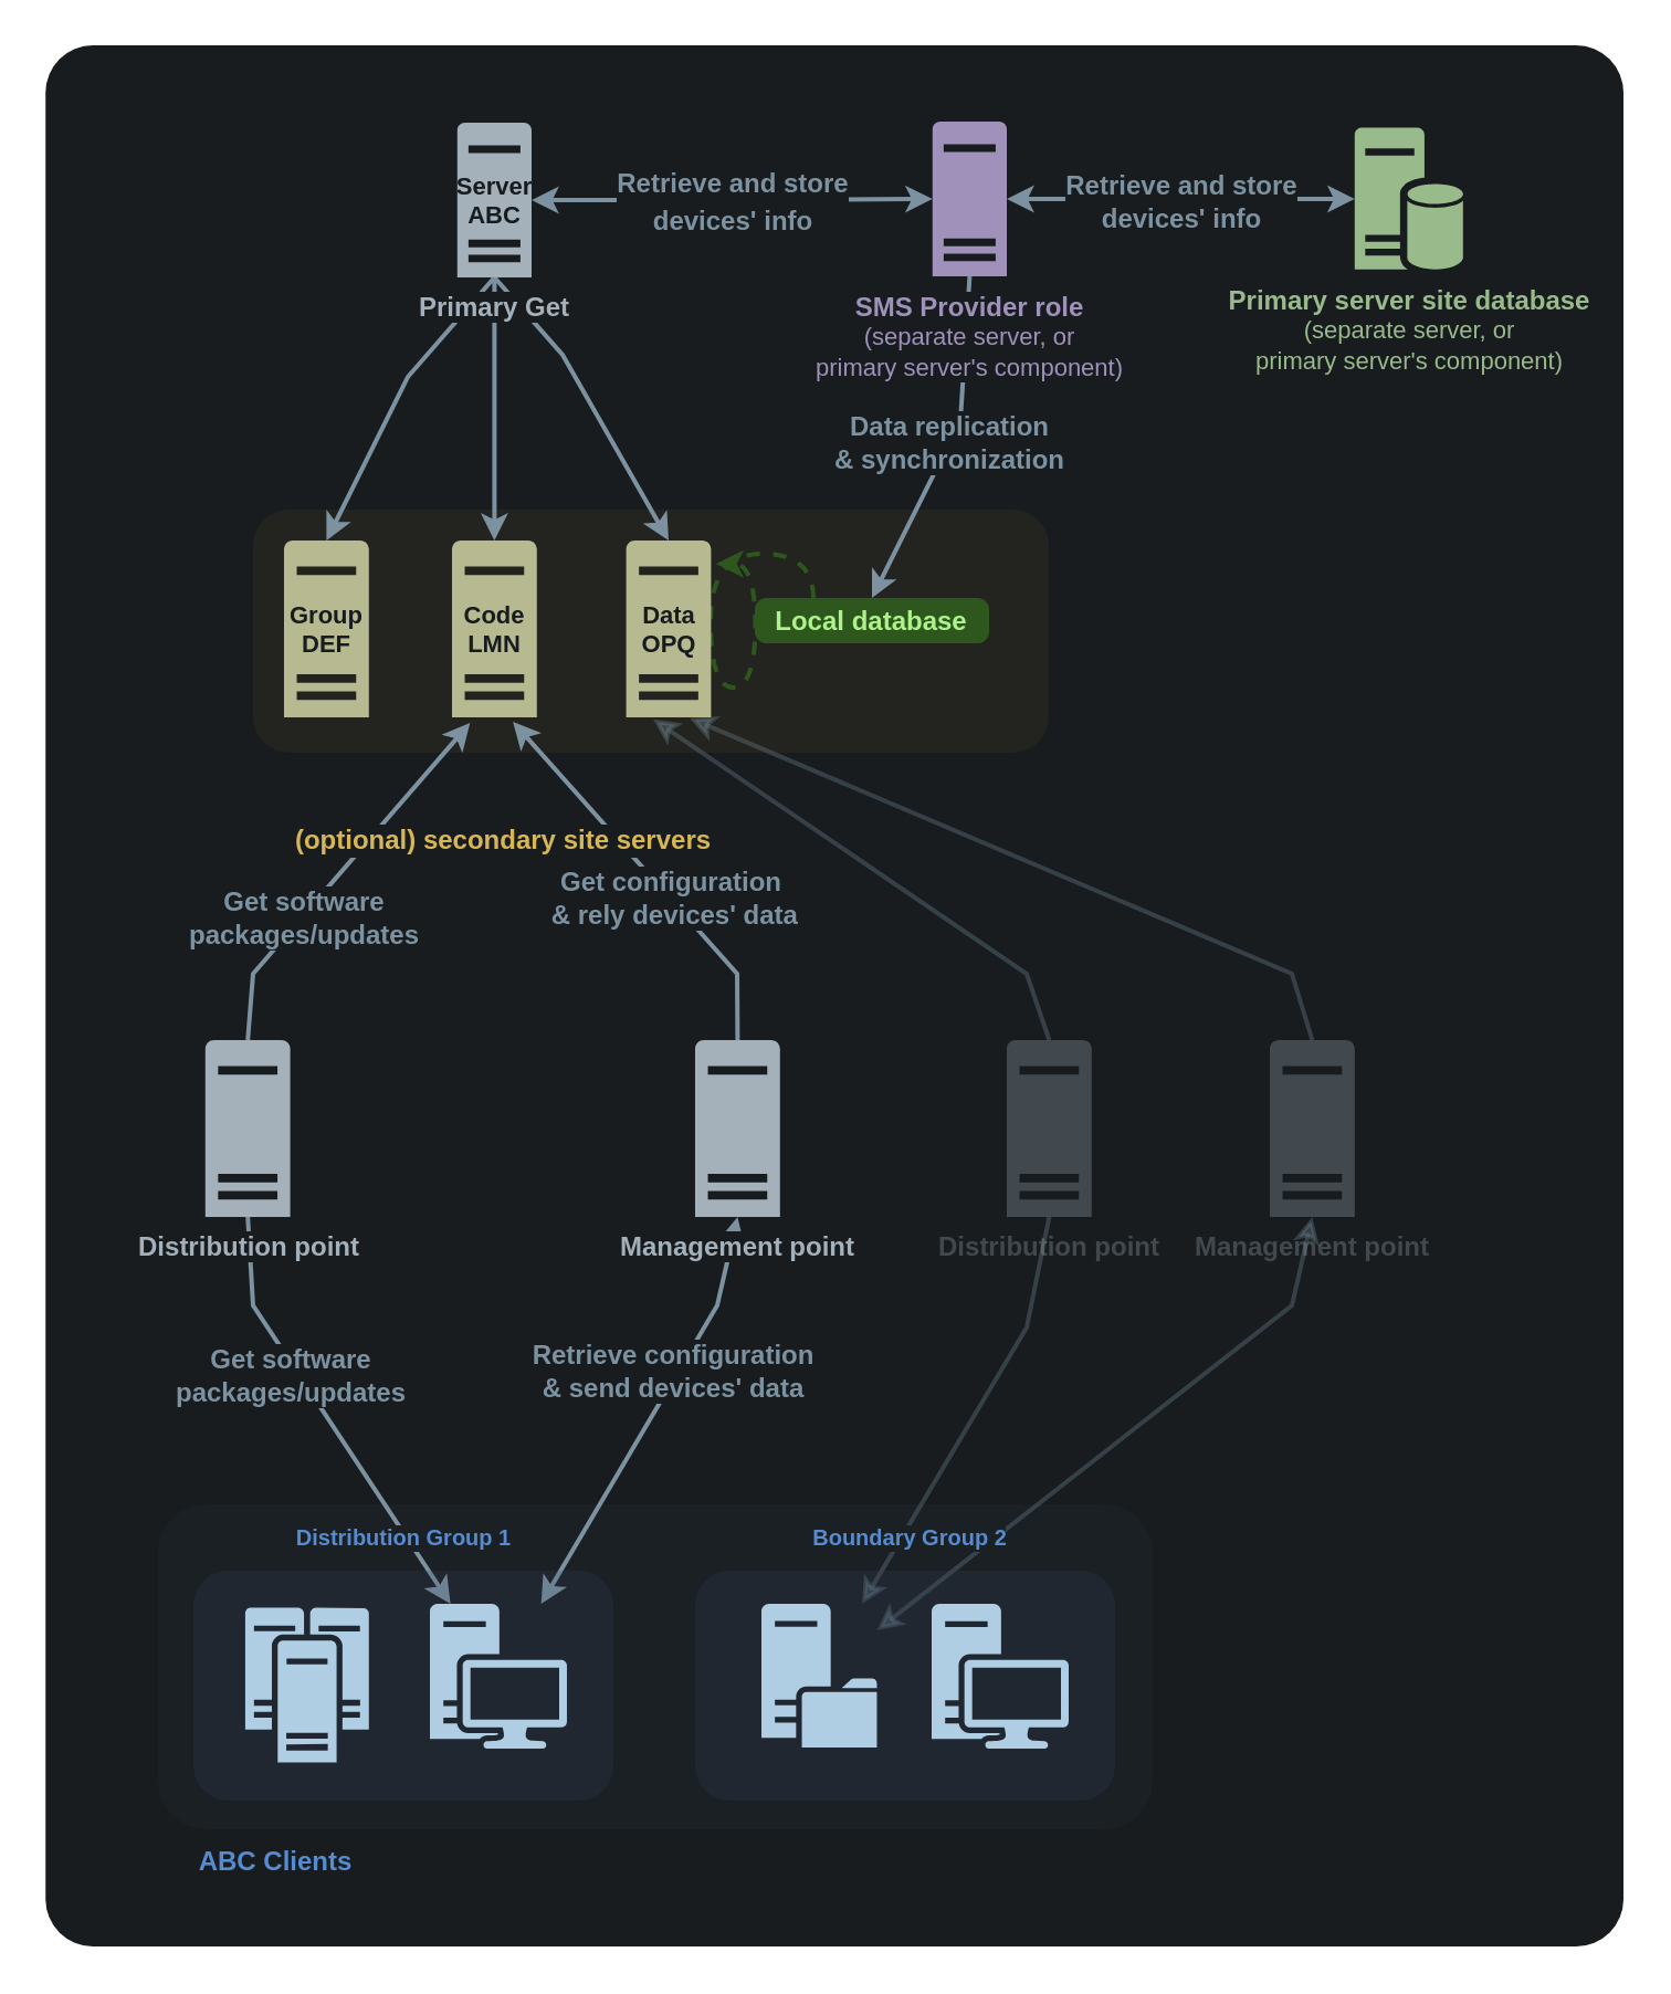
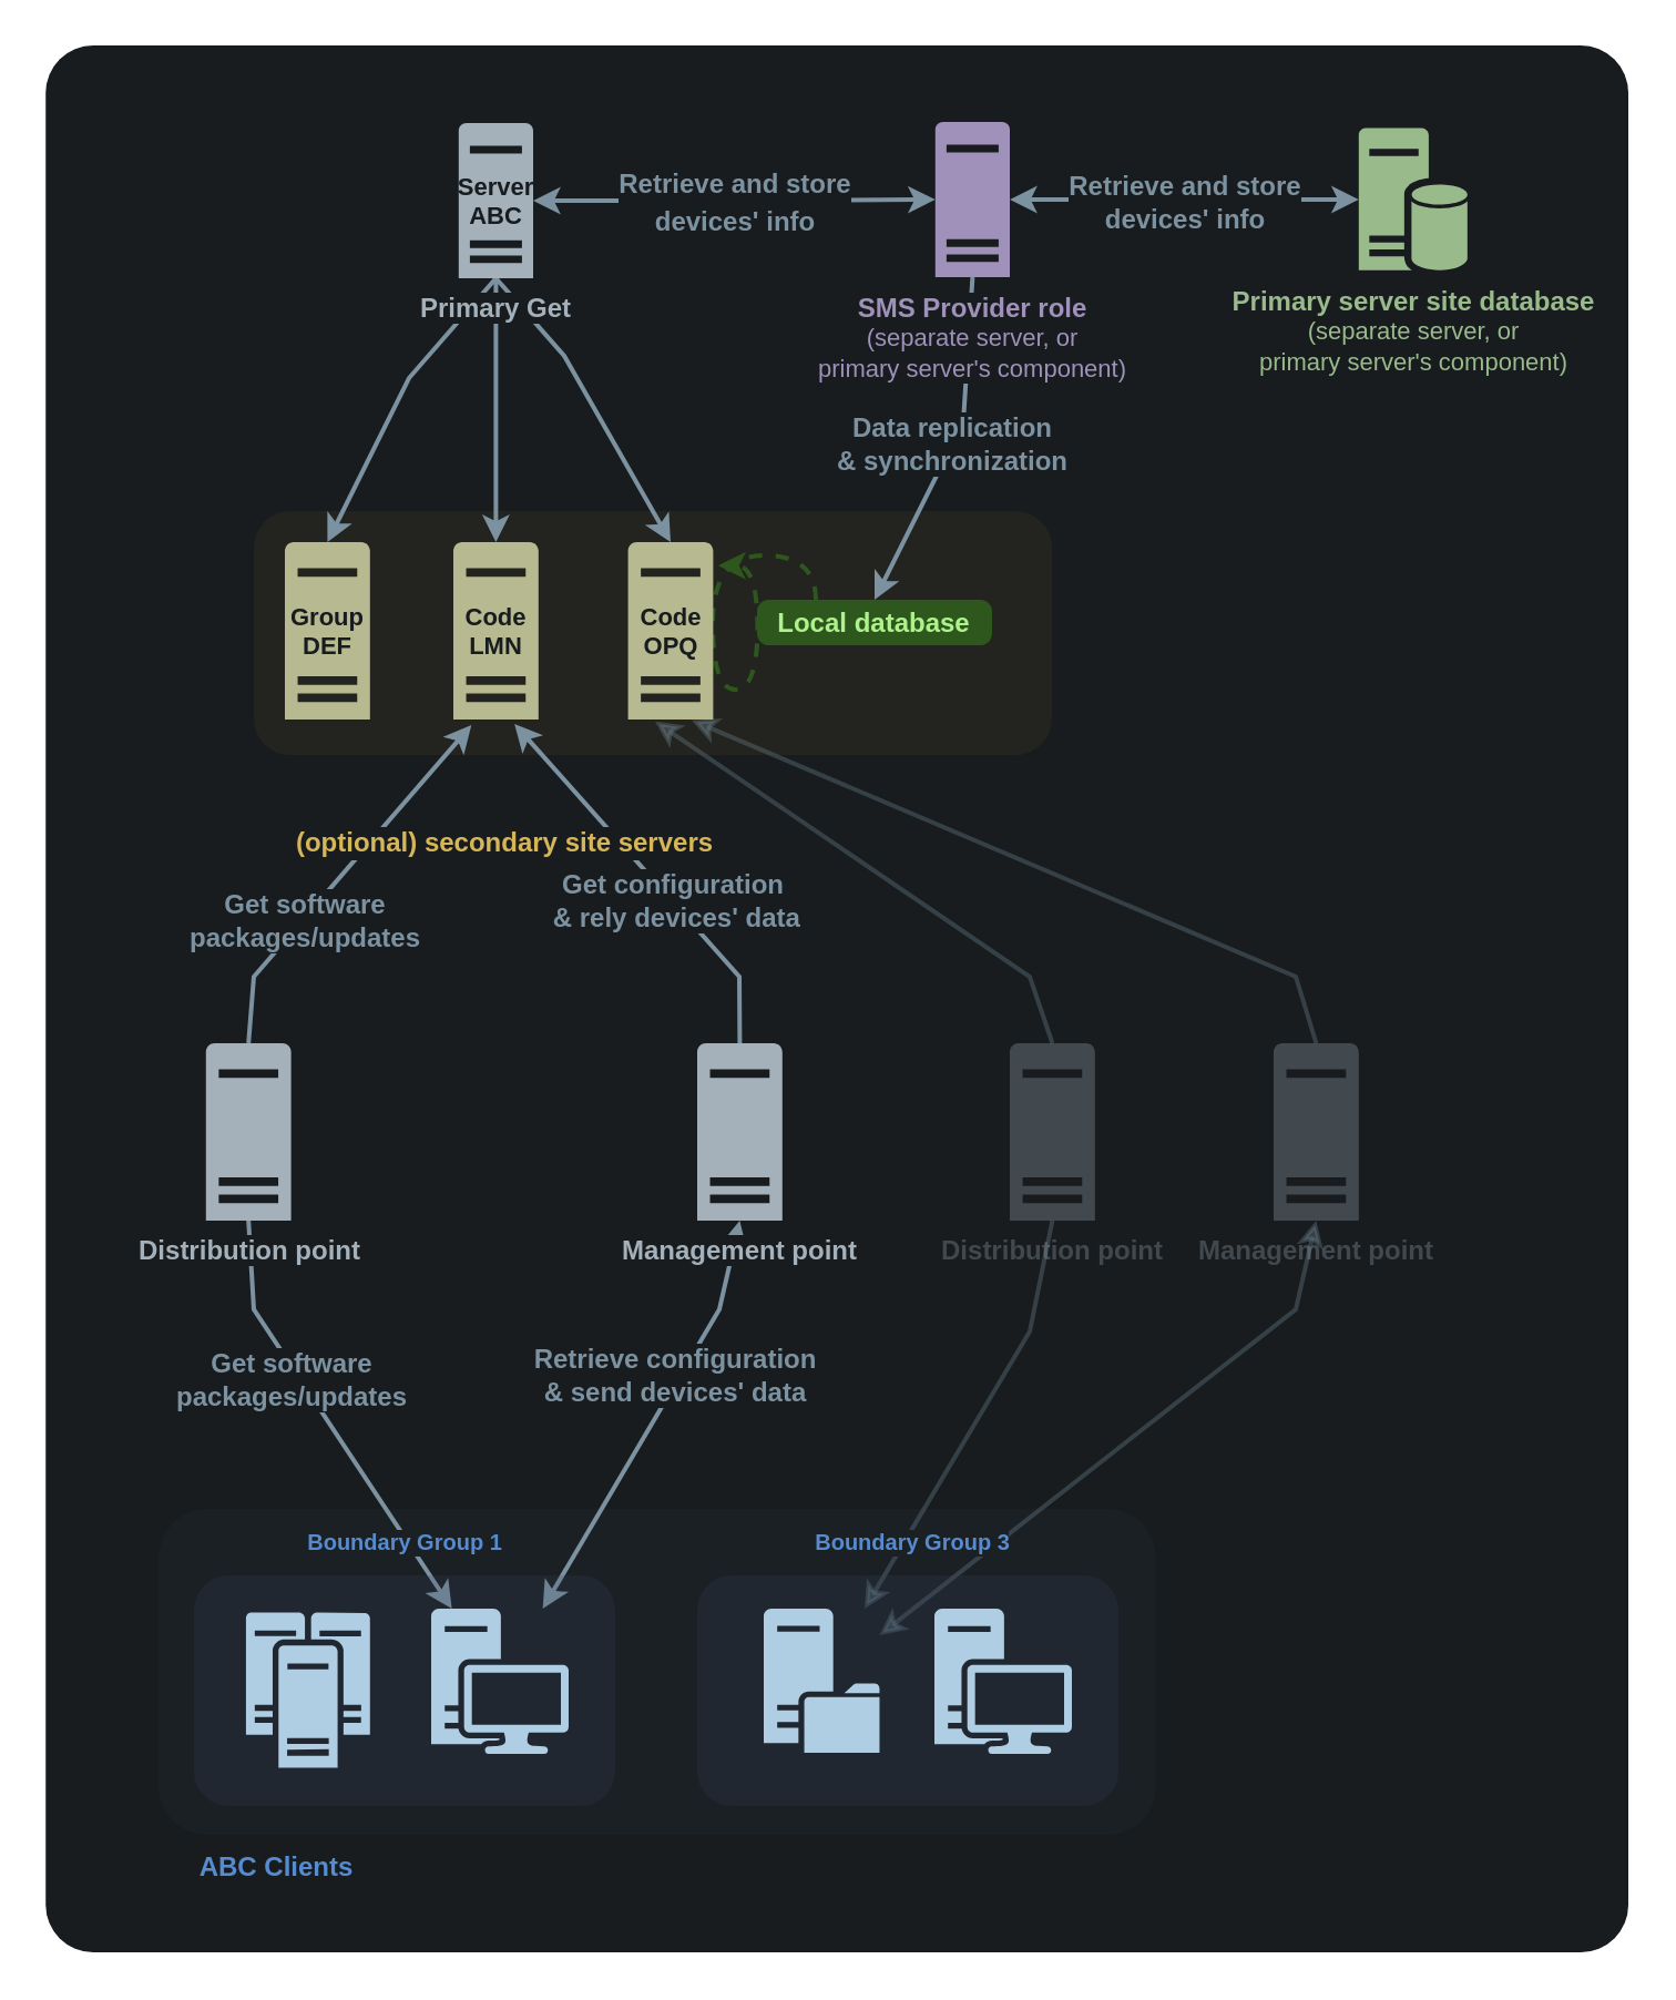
- <mxCell id="43" value="&lt;font style=&quot;font-size: 11px;&quot;&gt;&lt;span&gt;&lt;font style=&quot;font-size: 11px;&quot;&gt;Data&lt;br&gt;&lt;/font&gt;&lt;/span&gt;&lt;/font&gt;&lt;div style=&quot;font-size: 11px;&quot;&gt;&lt;font style=&quot;font-size: 11px;&quot;&gt;&lt;span&gt;&lt;font style=&quot;font-size: 11px;&quot;&gt;OPQ&lt;/font&gt;&lt;/span&gt;&lt;/font&gt;&lt;/div&gt;" style="text;html=1;align=center;verticalAlign=middle;resizable=0;points=[];autosize=1;strokeColor=none;fillColor=none;fontSize=12;fontColor=#181C1F;fontStyle=1" parent="1" vertex="1"><mxGeometry x="277" y="264" width="50" height="40" as="geometry" /></mxCell>
+ <mxCell id="43" value="&lt;font style=&quot;font-size: 11px;&quot;&gt;&lt;span&gt;&lt;font style=&quot;font-size: 11px;&quot;&gt;Code&lt;br&gt;&lt;/font&gt;&lt;/span&gt;&lt;/font&gt;&lt;div style=&quot;font-size: 11px;&quot;&gt;&lt;font style=&quot;font-size: 11px;&quot;&gt;&lt;span&gt;&lt;font style=&quot;font-size: 11px;&quot;&gt;OPQ&lt;/font&gt;&lt;/span&gt;&lt;/font&gt;&lt;/div&gt;" style="text;html=1;align=center;verticalAlign=middle;resizable=0;points=[];autosize=1;strokeColor=none;fillColor=none;fontSize=12;fontColor=#181C1F;fontStyle=1" parent="1" vertex="1"><mxGeometry x="277" y="264" width="50" height="40" as="geometry" /></mxCell>
- <mxCell id="51" value="&lt;font style=&quot;font-size: 10px;&quot;&gt;&lt;span style=&quot;font-size: 10px;&quot;&gt;&lt;font style=&quot;font-size: 10px;&quot;&gt;Distribution Group 1&lt;br&gt;&lt;/font&gt;&lt;/span&gt;&lt;/font&gt;" style="text;html=1;align=center;verticalAlign=middle;resizable=0;points=[];autosize=1;strokeColor=none;fillColor=none;fontColor=#578BCF;fontStyle=1;fontSize=10;labelBackgroundColor=#1b2025;" parent="1" vertex="1"><mxGeometry x="127" y="680" width="110" height="30" as="geometry" /></mxCell>
+ <mxCell id="51" value="&lt;font style=&quot;font-size: 10px;&quot;&gt;&lt;span style=&quot;font-size: 10px;&quot;&gt;&lt;font style=&quot;font-size: 10px;&quot;&gt;Boundary Group 1&lt;br&gt;&lt;/font&gt;&lt;/span&gt;&lt;/font&gt;" style="text;html=1;align=center;verticalAlign=middle;resizable=0;points=[];autosize=1;strokeColor=none;fillColor=none;fontColor=#578BCF;fontStyle=1;fontSize=10;labelBackgroundColor=#1b2025;" parent="1" vertex="1"><mxGeometry x="127" y="680" width="110" height="30" as="geometry" /></mxCell>
- <mxCell id="46" value="&lt;font style=&quot;font-size: 10px;&quot;&gt;&lt;span style=&quot;font-size: 10px;&quot;&gt;&lt;font style=&quot;font-size: 10px;&quot;&gt;Boundary Group 2&lt;br&gt;&lt;/font&gt;&lt;/span&gt;&lt;/font&gt;" style="text;html=1;align=center;verticalAlign=middle;resizable=0;points=[];autosize=1;strokeColor=none;fillColor=none;fontColor=#578BCF;fontStyle=1;fontSize=10;labelBackgroundColor=#1b2025;" vertex="1" parent="1"><mxGeometry x="356" y="680" width="110" height="30" as="geometry" /></mxCell>
+ <mxCell id="46" value="&lt;font style=&quot;font-size: 10px;&quot;&gt;&lt;span style=&quot;font-size: 10px;&quot;&gt;&lt;font style=&quot;font-size: 10px;&quot;&gt;Boundary Group 3&lt;br&gt;&lt;/font&gt;&lt;/span&gt;&lt;/font&gt;" style="text;html=1;align=center;verticalAlign=middle;resizable=0;points=[];autosize=1;strokeColor=none;fillColor=none;fontColor=#578BCF;fontStyle=1;fontSize=10;labelBackgroundColor=#1b2025;" vertex="1" parent="1"><mxGeometry x="356" y="680" width="110" height="30" as="geometry" /></mxCell>
